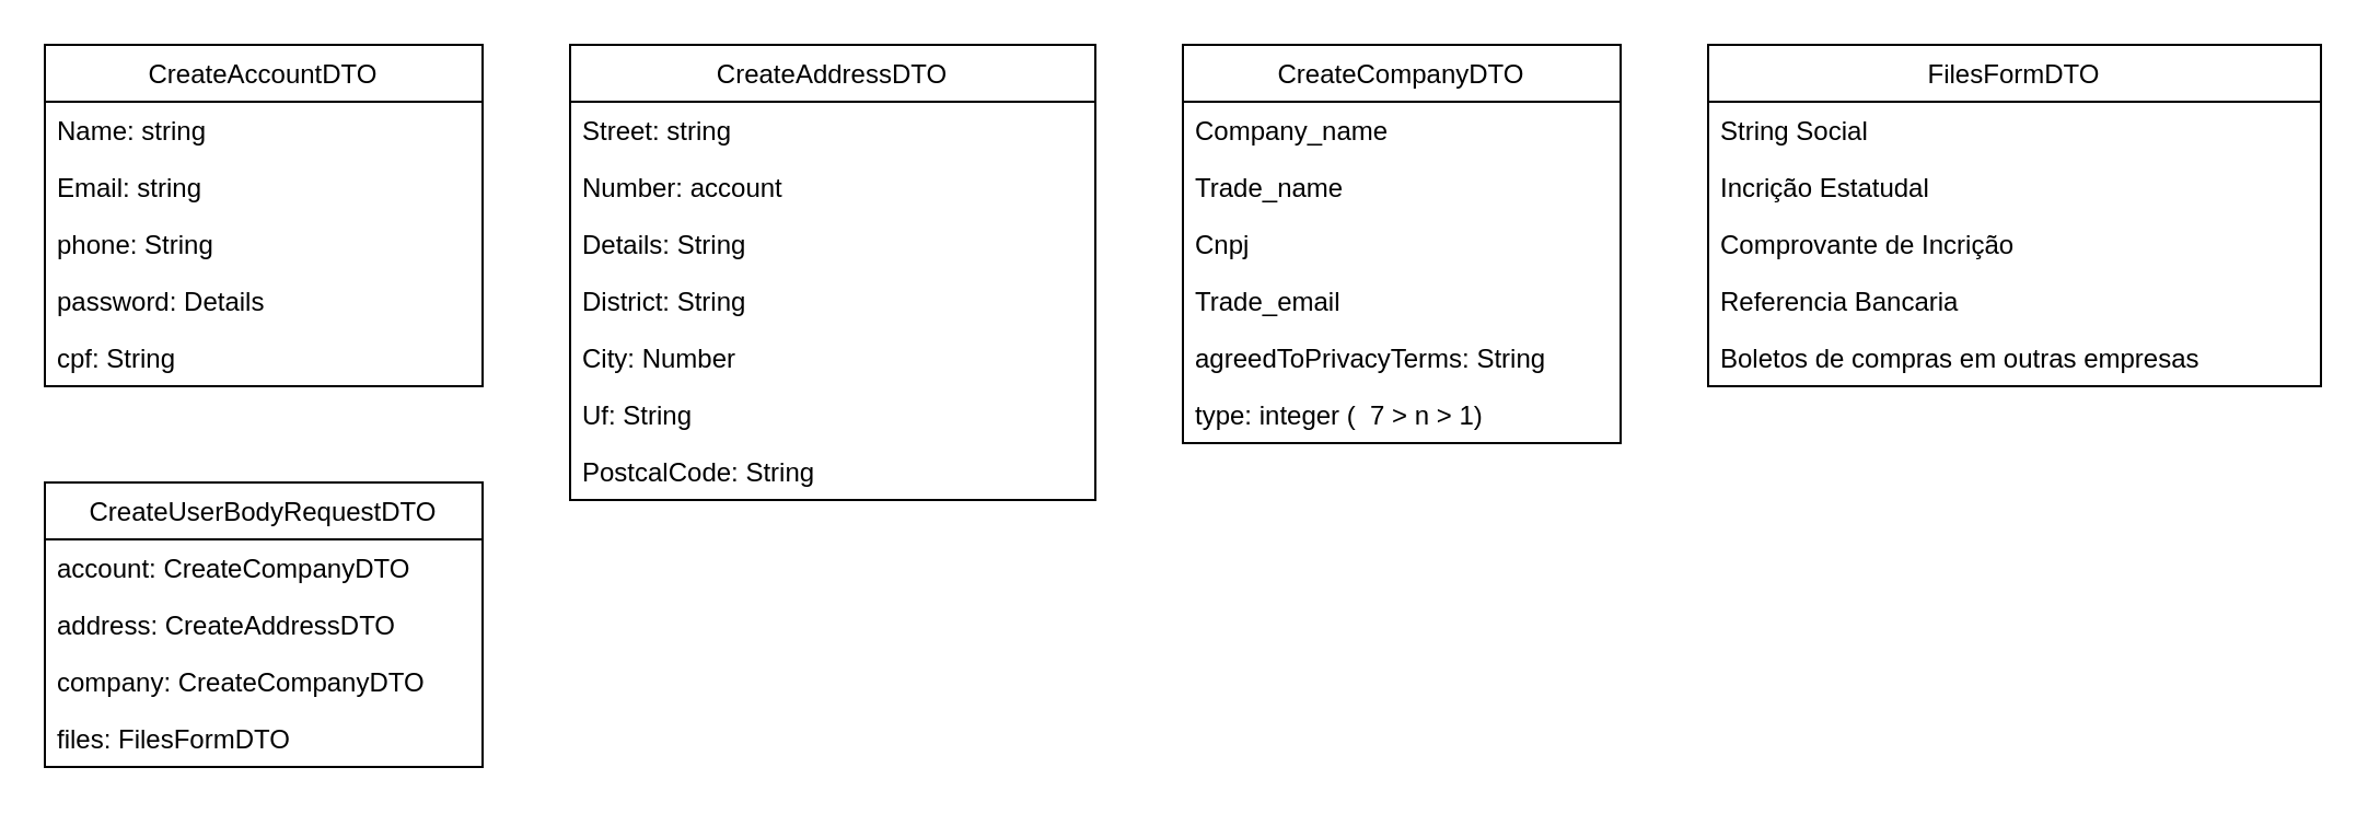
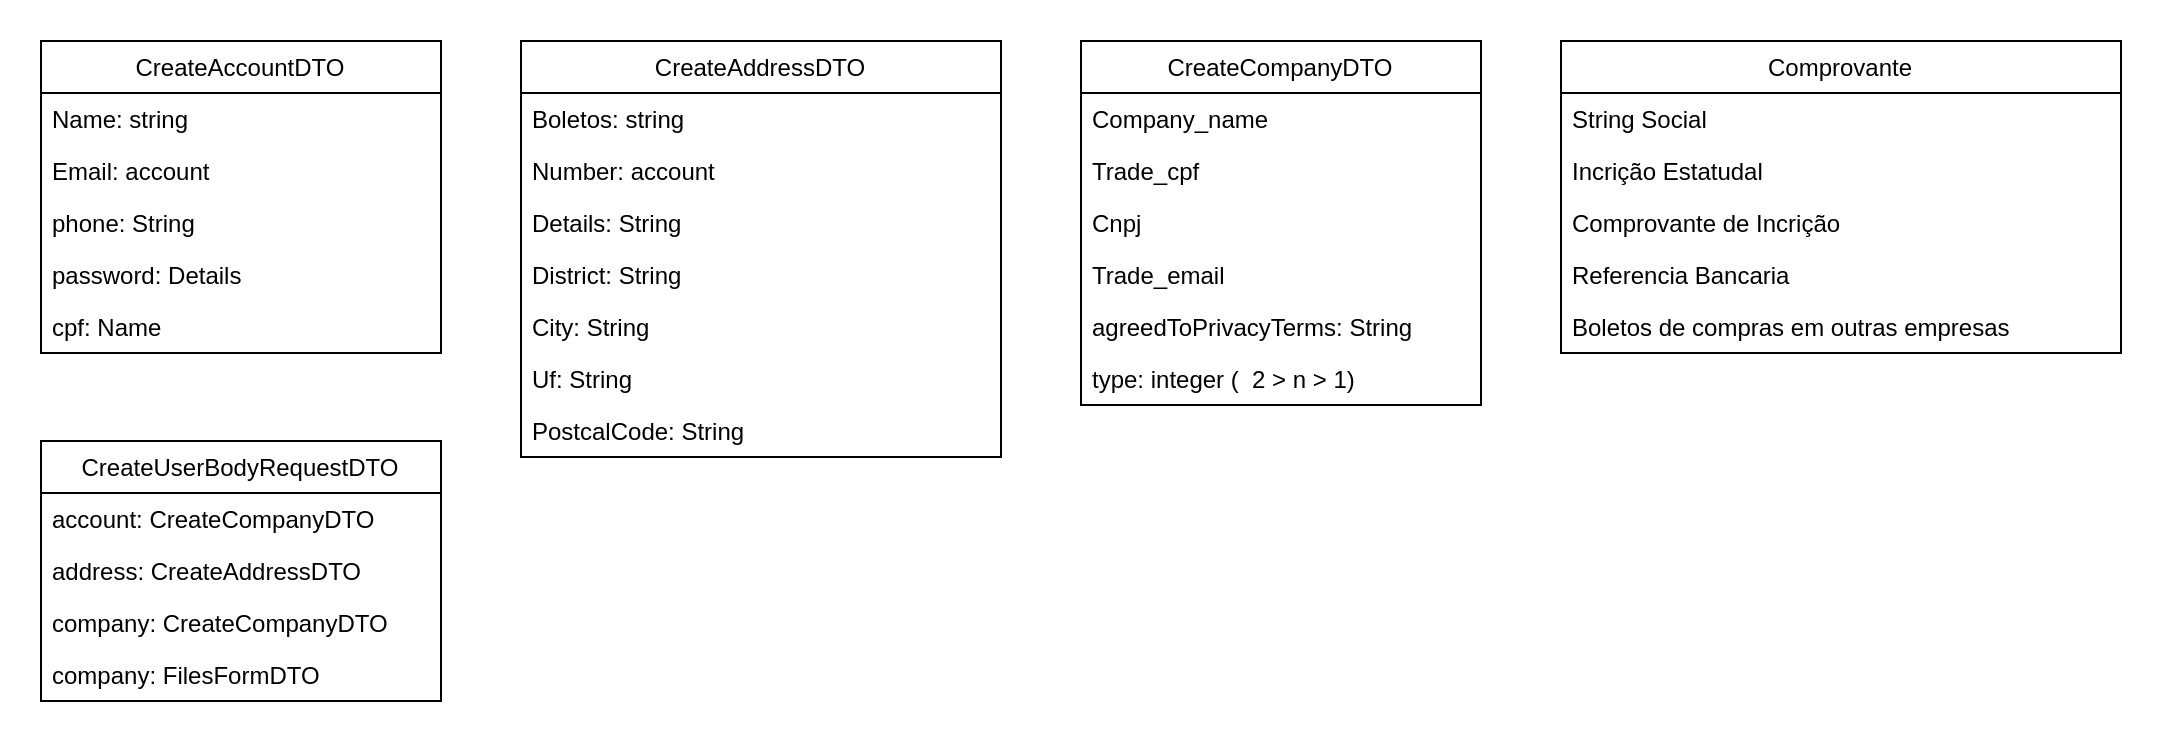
- <mxCell id="23" value="FilesFormDTO" style="swimlane;fontStyle=0;childLayout=stackLayout;horizontal=1;startSize=26;fillColor=none;horizontalStack=0;resizeParent=1;resizeParentMax=0;resizeLast=0;collapsible=1;marginBottom=0;" vertex="1" parent="1"><mxGeometry x="780" y="20" width="280" height="156" as="geometry" /></mxCell>
+ <mxCell id="23" value="Comprovante" style="swimlane;fontStyle=0;childLayout=stackLayout;horizontal=1;startSize=26;fillColor=none;horizontalStack=0;resizeParent=1;resizeParentMax=0;resizeLast=0;collapsible=1;marginBottom=0;" vertex="1" parent="1"><mxGeometry x="780" y="20" width="280" height="156" as="geometry" /></mxCell>
- <mxCell id="9" value="Street: string" style="text;strokeColor=none;fillColor=none;align=left;verticalAlign=top;spacingLeft=4;spacingRight=4;overflow=hidden;rotatable=0;points=[[0,0.5],[1,0.5]];portConstraint=eastwest;" vertex="1" parent="8"><mxGeometry y="26" width="240" height="26" as="geometry" /></mxCell>
+ <mxCell id="9" value="Boletos: string" style="text;strokeColor=none;fillColor=none;align=left;verticalAlign=top;spacingLeft=4;spacingRight=4;overflow=hidden;rotatable=0;points=[[0,0.5],[1,0.5]];portConstraint=eastwest;" vertex="1" parent="8"><mxGeometry y="26" width="240" height="26" as="geometry" /></mxCell>
- <mxCell id="4" value="Email: string" style="text;strokeColor=none;fillColor=none;align=left;verticalAlign=top;spacingLeft=4;spacingRight=4;overflow=hidden;rotatable=0;points=[[0,0.5],[1,0.5]];portConstraint=eastwest;" vertex="1" parent="2"><mxGeometry y="52" width="200" height="26" as="geometry" /></mxCell>
+ <mxCell id="4" value="Email: account" style="text;strokeColor=none;fillColor=none;align=left;verticalAlign=top;spacingLeft=4;spacingRight=4;overflow=hidden;rotatable=0;points=[[0,0.5],[1,0.5]];portConstraint=eastwest;" vertex="1" parent="2"><mxGeometry y="52" width="200" height="26" as="geometry" /></mxCell>
- <mxCell id="18" value="Trade_name" style="text;strokeColor=none;fillColor=none;align=left;verticalAlign=top;spacingLeft=4;spacingRight=4;overflow=hidden;rotatable=0;points=[[0,0.5],[1,0.5]];portConstraint=eastwest;" vertex="1" parent="16"><mxGeometry y="52" width="200" height="26" as="geometry" /></mxCell>
+ <mxCell id="18" value="Trade_cpf" style="text;strokeColor=none;fillColor=none;align=left;verticalAlign=top;spacingLeft=4;spacingRight=4;overflow=hidden;rotatable=0;points=[[0,0.5],[1,0.5]];portConstraint=eastwest;" vertex="1" parent="16"><mxGeometry y="52" width="200" height="26" as="geometry" /></mxCell>
- <mxCell id="7" value="cpf: String" style="text;strokeColor=none;fillColor=none;align=left;verticalAlign=top;spacingLeft=4;spacingRight=4;overflow=hidden;rotatable=0;points=[[0,0.5],[1,0.5]];portConstraint=eastwest;" vertex="1" parent="2"><mxGeometry y="130" width="200" height="26" as="geometry" /></mxCell>
+ <mxCell id="7" value="cpf: Name" style="text;strokeColor=none;fillColor=none;align=left;verticalAlign=top;spacingLeft=4;spacingRight=4;overflow=hidden;rotatable=0;points=[[0,0.5],[1,0.5]];portConstraint=eastwest;" vertex="1" parent="2"><mxGeometry y="130" width="200" height="26" as="geometry" /></mxCell>
- <mxCell id="13" value="City: Number" style="text;strokeColor=none;fillColor=none;align=left;verticalAlign=top;spacingLeft=4;spacingRight=4;overflow=hidden;rotatable=0;points=[[0,0.5],[1,0.5]];portConstraint=eastwest;" vertex="1" parent="8"><mxGeometry y="130" width="240" height="26" as="geometry" /></mxCell>
+ <mxCell id="13" value="City: String" style="text;strokeColor=none;fillColor=none;align=left;verticalAlign=top;spacingLeft=4;spacingRight=4;overflow=hidden;rotatable=0;points=[[0,0.5],[1,0.5]];portConstraint=eastwest;" vertex="1" parent="8"><mxGeometry y="130" width="240" height="26" as="geometry" /></mxCell>
- <mxCell id="22" value="type: integer (  7 &gt; n &gt; 1)" style="text;strokeColor=none;fillColor=none;align=left;verticalAlign=top;spacingLeft=4;spacingRight=4;overflow=hidden;rotatable=0;points=[[0,0.5],[1,0.5]];portConstraint=eastwest;" vertex="1" parent="16"><mxGeometry y="156" width="200" height="26" as="geometry" /></mxCell>
+ <mxCell id="22" value="type: integer (  2 &gt; n &gt; 1)" style="text;strokeColor=none;fillColor=none;align=left;verticalAlign=top;spacingLeft=4;spacingRight=4;overflow=hidden;rotatable=0;points=[[0,0.5],[1,0.5]];portConstraint=eastwest;" vertex="1" parent="16"><mxGeometry y="156" width="200" height="26" as="geometry" /></mxCell>
- <mxCell id="33" value="files: FilesFormDTO" style="text;strokeColor=none;fillColor=none;align=left;verticalAlign=top;spacingLeft=4;spacingRight=4;overflow=hidden;rotatable=0;points=[[0,0.5],[1,0.5]];portConstraint=eastwest;" vertex="1" parent="29"><mxGeometry y="104" width="200" height="26" as="geometry" /></mxCell>
+ <mxCell id="33" value="company: FilesFormDTO" style="text;strokeColor=none;fillColor=none;align=left;verticalAlign=top;spacingLeft=4;spacingRight=4;overflow=hidden;rotatable=0;points=[[0,0.5],[1,0.5]];portConstraint=eastwest;" vertex="1" parent="29"><mxGeometry y="104" width="200" height="26" as="geometry" /></mxCell>
